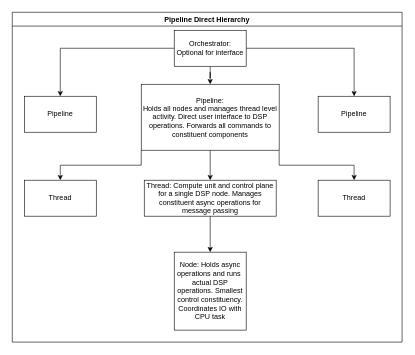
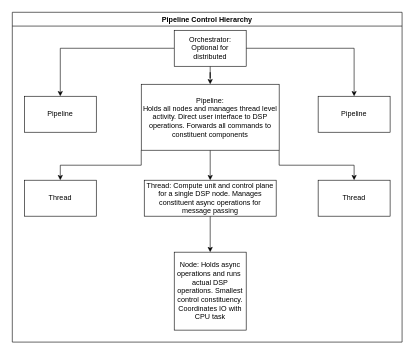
- <mxCell id="2" value="Pipeline Direct Hierarchy" style="swimlane;whiteSpace=wrap;html=1;" vertex="1" parent="1"><mxGeometry x="20" y="20" width="650" height="550" as="geometry" /></mxCell>
+ <mxCell id="2" value="Pipeline Control Hierarchy" style="swimlane;whiteSpace=wrap;html=1;" vertex="1" parent="1"><mxGeometry x="20" y="20" width="650" height="550" as="geometry" /></mxCell>
- <mxCell id="10" value="Orchestrator: Optional for interface" style="rounded=0;whiteSpace=wrap;html=1;" vertex="1" parent="2"><mxGeometry x="270" y="30" width="120" height="60" as="geometry" /></mxCell>
+ <mxCell id="10" value="Orchestrator: Optional for distributed" style="rounded=0;whiteSpace=wrap;html=1;" vertex="1" parent="2"><mxGeometry x="270" y="30" width="120" height="60" as="geometry" /></mxCell>
